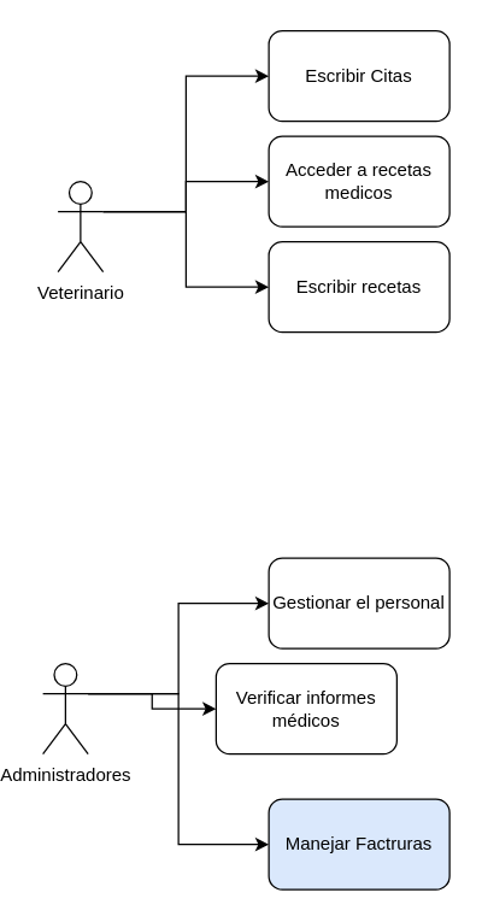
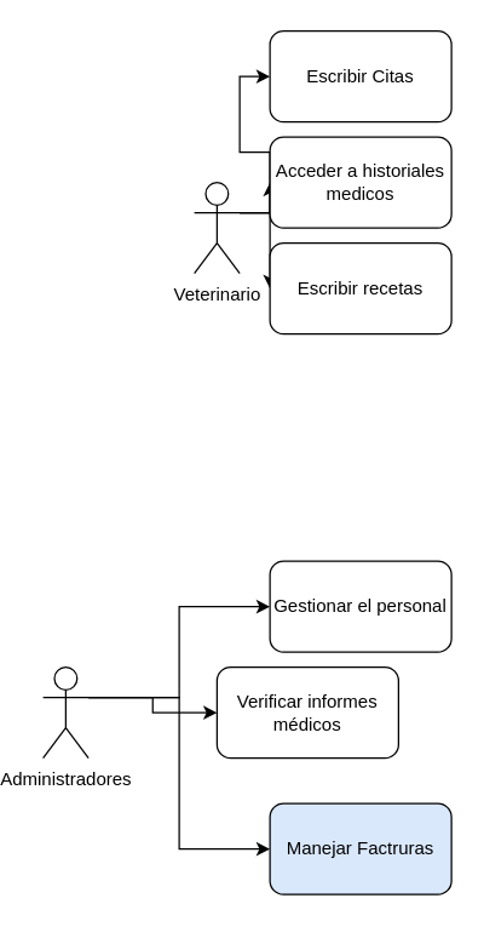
- <mxCell id="11" value="Acceder a recetas medicos" style="rounded=1;whiteSpace=wrap;html=1;" vertex="1" parent="1"><mxGeometry x="170" y="90" width="120" height="60" as="geometry" /></mxCell>
+ <mxCell id="11" value="Acceder a historiales medicos" style="rounded=1;whiteSpace=wrap;html=1;" vertex="1" parent="1"><mxGeometry x="170" y="90" width="120" height="60" as="geometry" /></mxCell>
- <mxCell id="5" value="Veterinario" style="shape=umlActor;verticalLabelPosition=bottom;verticalAlign=top;html=1;outlineConnect=0;" vertex="1" parent="1"><mxGeometry x="30" y="120" width="30" height="60" as="geometry" /></mxCell>
+ <mxCell id="5" value="Veterinario" style="shape=umlActor;verticalLabelPosition=bottom;verticalAlign=top;html=1;outlineConnect=0;" vertex="1" parent="1"><mxGeometry x="120" y="120" width="30" height="60" as="geometry" /></mxCell>
